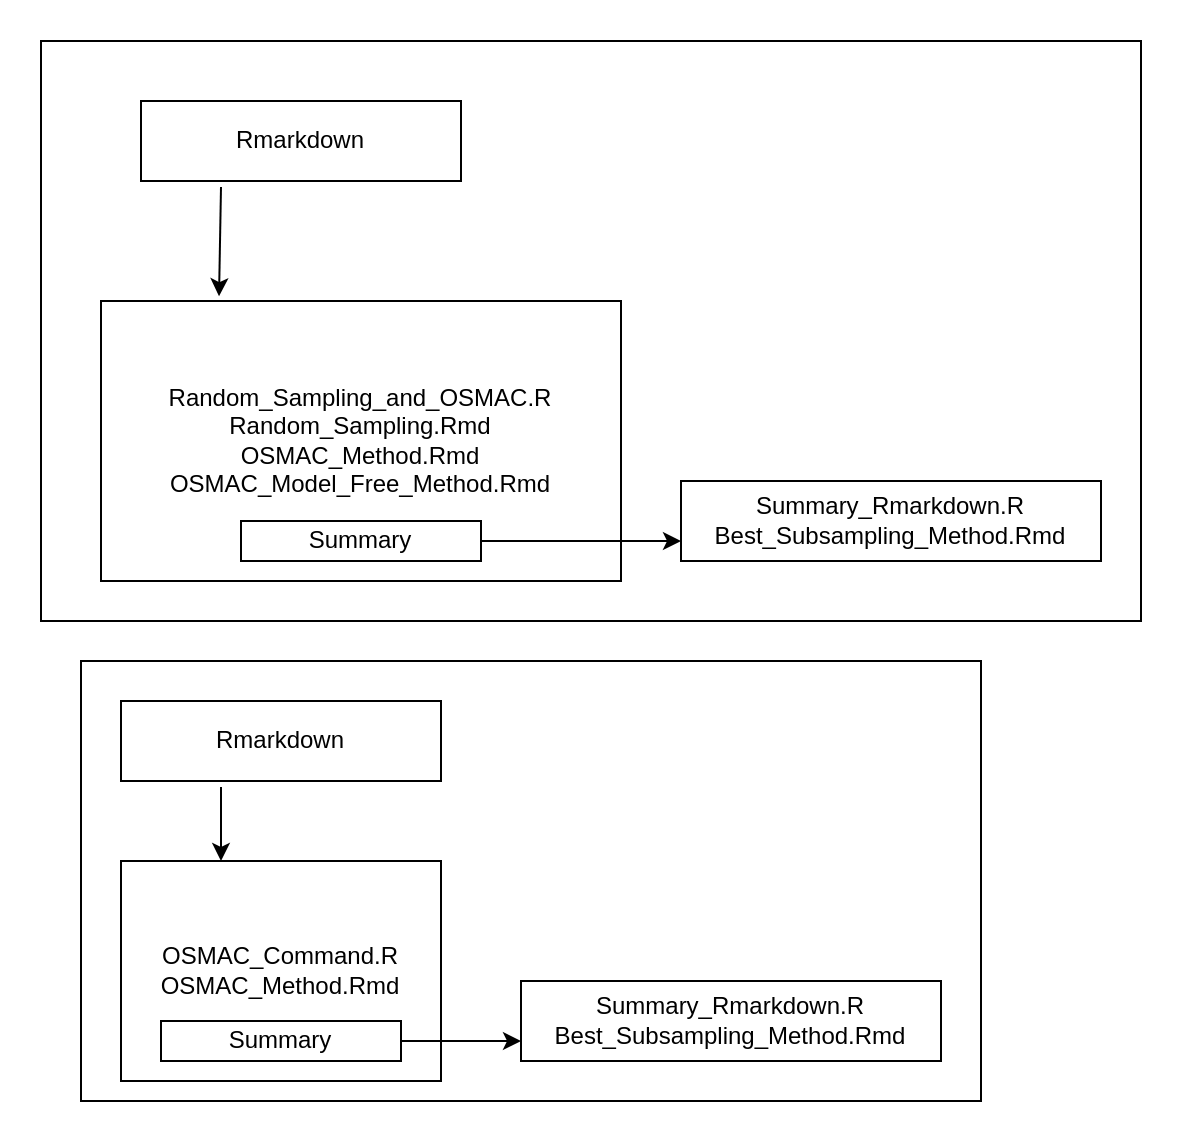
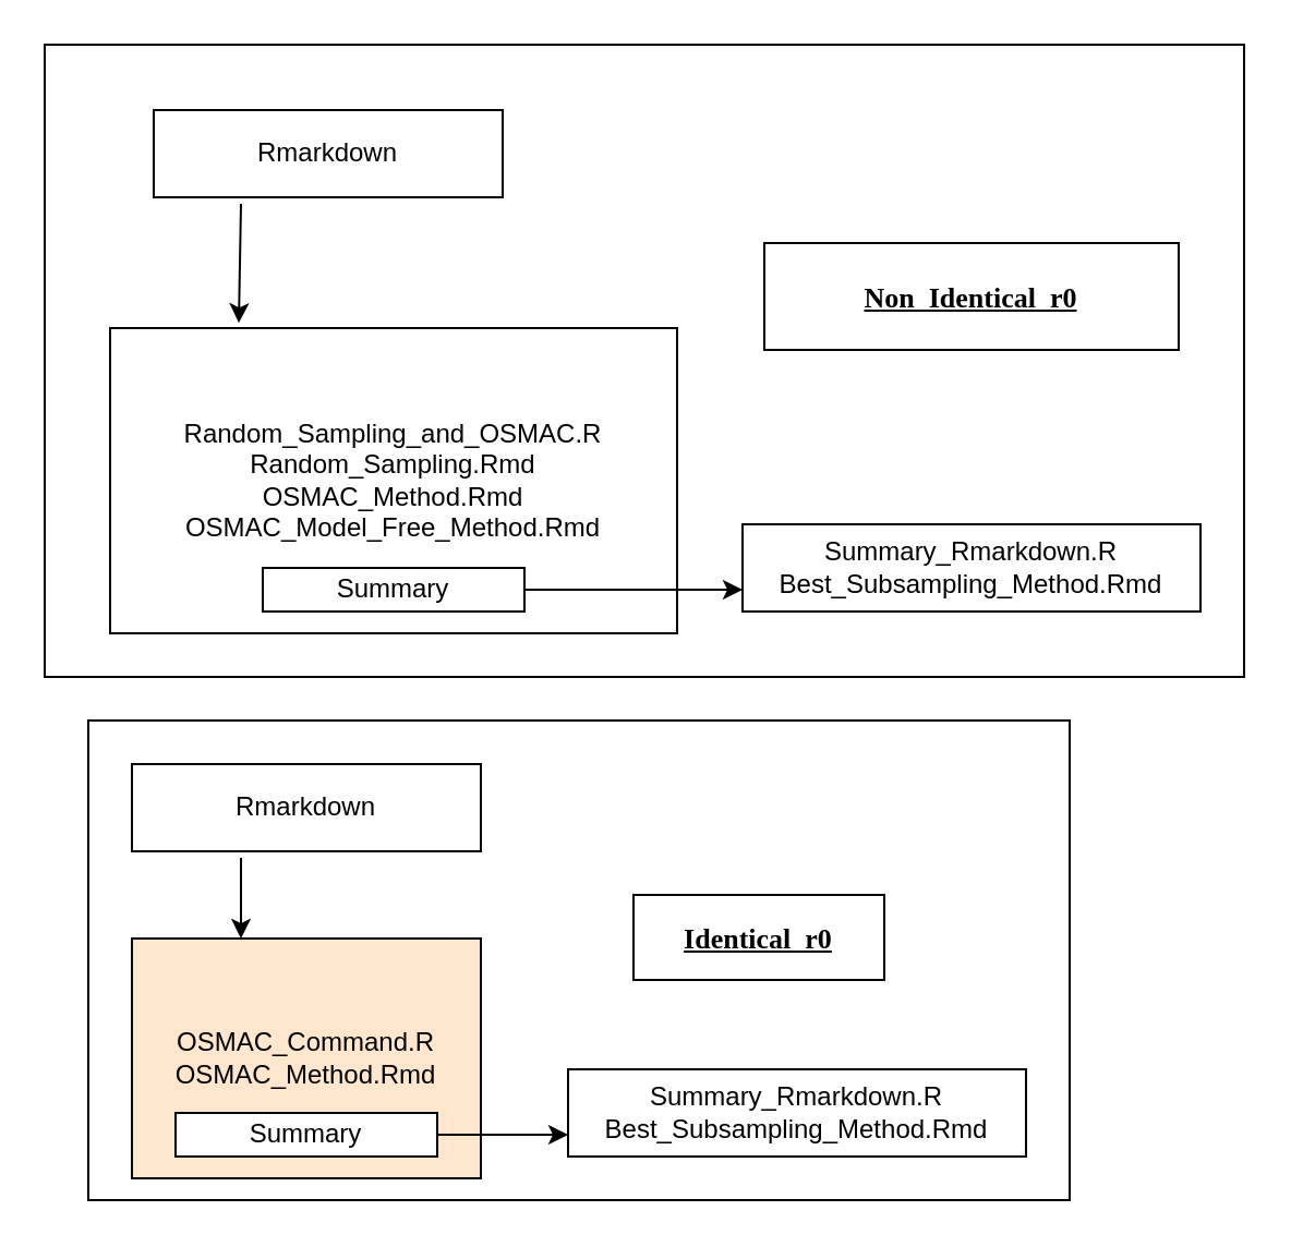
+ <mxCell id="10" value="&lt;b&gt;&lt;u&gt;Non_Identical_r0&lt;/u&gt;&lt;/b&gt;" style="rounded=0;whiteSpace=wrap;html=1;fontFamily=Verdana;fontSize=13;fontColor=#000000;" parent="1" vertex="1"><mxGeometry x="350" y="111" width="190" height="49" as="geometry" /></mxCell>
+ <mxCell id="17" value="&lt;b&gt;&lt;u&gt;Identical_r0&lt;/u&gt;&lt;/b&gt;" style="rounded=0;whiteSpace=wrap;html=1;fontFamily=Verdana;fontSize=13;fontColor=#000000;" parent="1" vertex="1"><mxGeometry x="290" y="410" width="115" height="39" as="geometry" /></mxCell>
- <mxCell id="12" value="OSMAC_Command.R&lt;br&gt;OSMAC_Method.Rmd" style="rounded=0;whiteSpace=wrap;html=1;" parent="1" vertex="1"><mxGeometry x="60" y="430" width="160" height="110" as="geometry" /></mxCell>
+ <mxCell id="12" value="OSMAC_Command.R&lt;br&gt;OSMAC_Method.Rmd" style="rounded=0;whiteSpace=wrap;html=1;fillColor=#ffe6cc;" parent="1" vertex="1"><mxGeometry x="60" y="430" width="160" height="110" as="geometry" /></mxCell>
